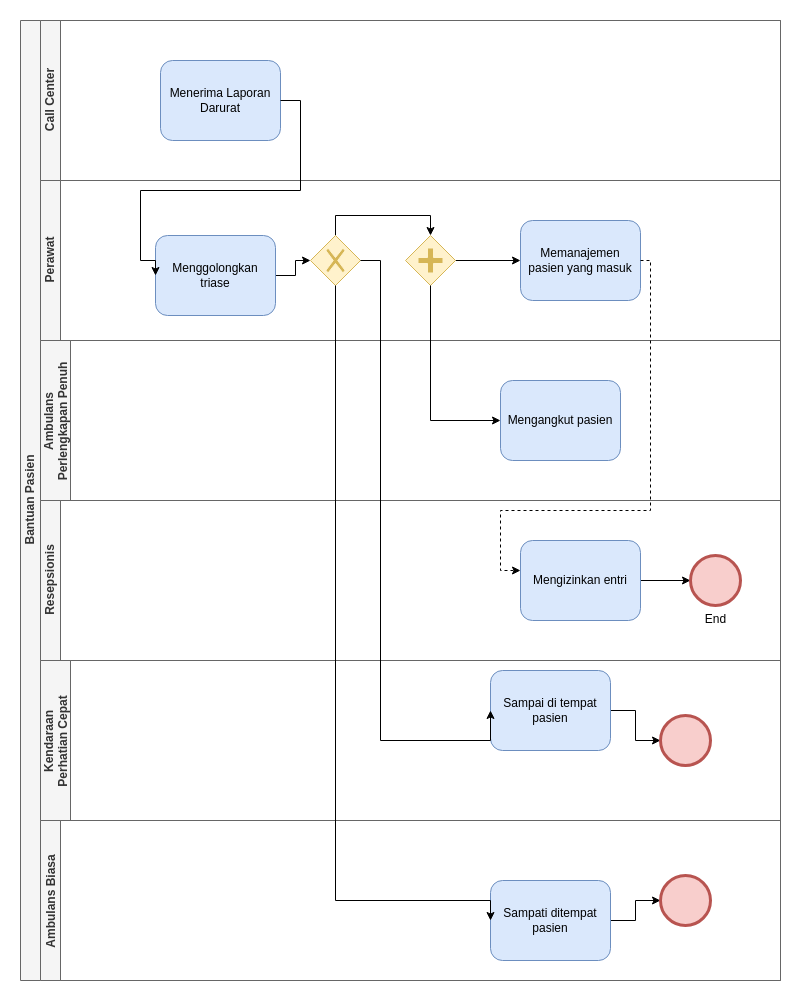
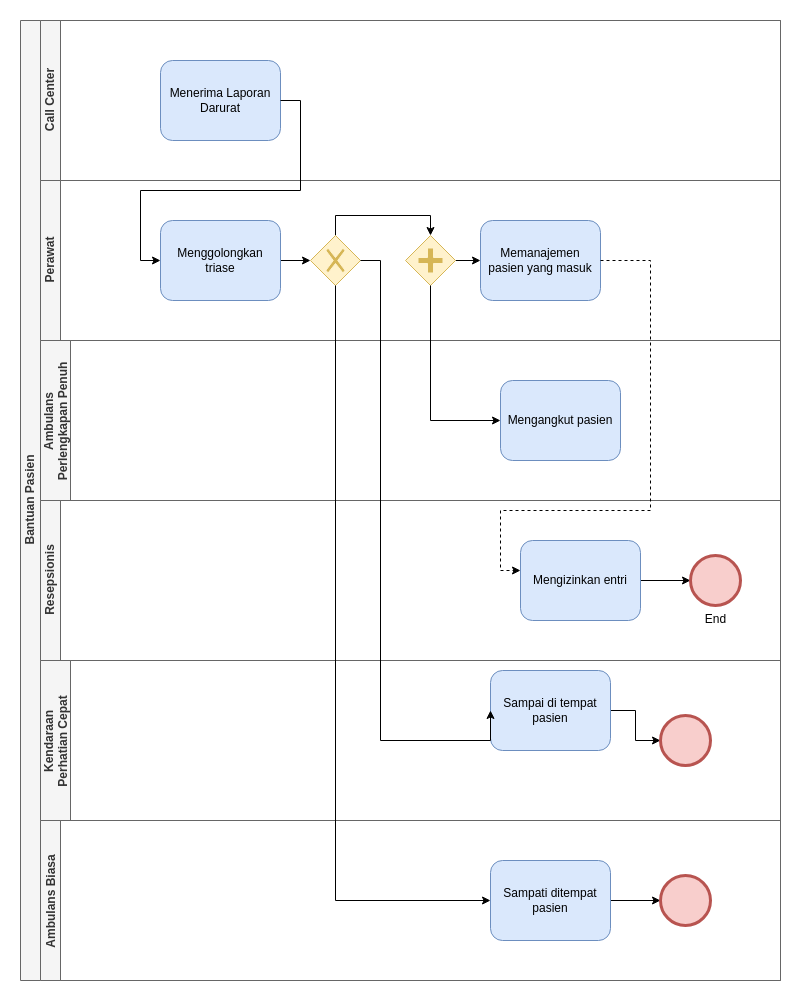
- <mxCell id="12" value="Memanajemen pasien yang masuk" style="shape=ext;rounded=1;html=1;whiteSpace=wrap;fillColor=#dae8fc;strokeColor=#6c8ebf;" vertex="1" parent="5"><mxGeometry x="480" y="40" width="120" height="80" as="geometry" /></mxCell>
+ <mxCell id="12" value="Memanajemen pasien yang masuk" style="shape=ext;rounded=1;html=1;whiteSpace=wrap;fillColor=#dae8fc;strokeColor=#6c8ebf;" vertex="1" parent="5"><mxGeometry x="440" y="40" width="120" height="80" as="geometry" /></mxCell>
- <mxCell id="7" value="Menggolongkan triase" style="shape=ext;rounded=1;html=1;whiteSpace=wrap;fillColor=#dae8fc;strokeColor=#6c8ebf;" vertex="1" parent="5"><mxGeometry x="115" y="55" width="120" height="80" as="geometry" /></mxCell>
+ <mxCell id="7" value="Menggolongkan triase" style="shape=ext;rounded=1;html=1;whiteSpace=wrap;fillColor=#dae8fc;strokeColor=#6c8ebf;" vertex="1" parent="5"><mxGeometry x="120" y="40" width="120" height="80" as="geometry" /></mxCell>
- <mxCell id="25" value="Sampati ditempat pasien" style="shape=ext;rounded=1;html=1;whiteSpace=wrap;fillColor=#dae8fc;strokeColor=#6c8ebf;" vertex="1" parent="23"><mxGeometry x="450" y="60" width="120" height="80" as="geometry" /></mxCell>
+ <mxCell id="25" value="Sampati ditempat pasien" style="shape=ext;rounded=1;html=1;whiteSpace=wrap;fillColor=#dae8fc;strokeColor=#6c8ebf;" vertex="1" parent="23"><mxGeometry x="450" y="40" width="120" height="80" as="geometry" /></mxCell>
